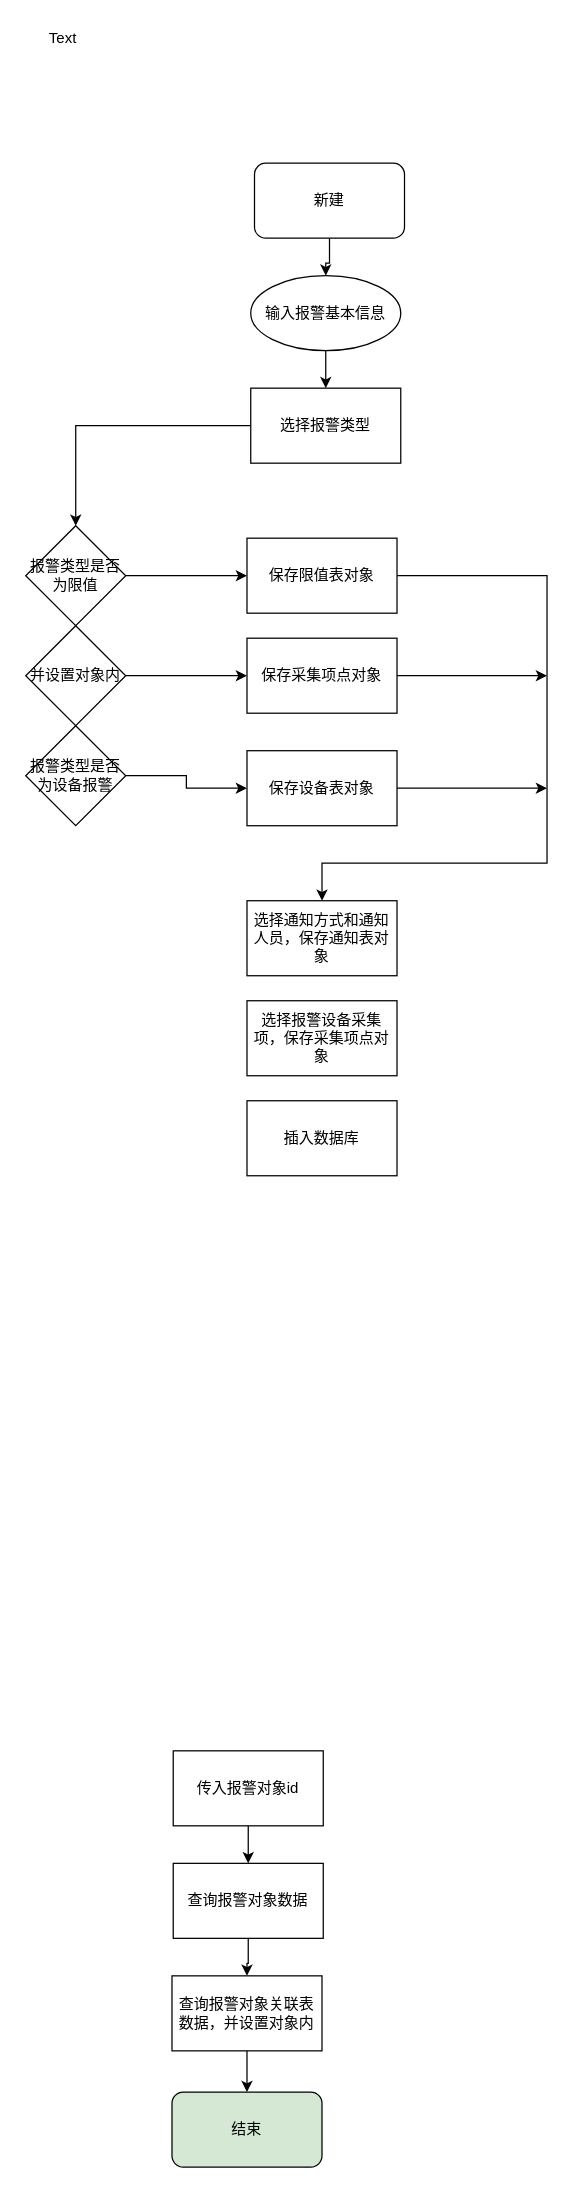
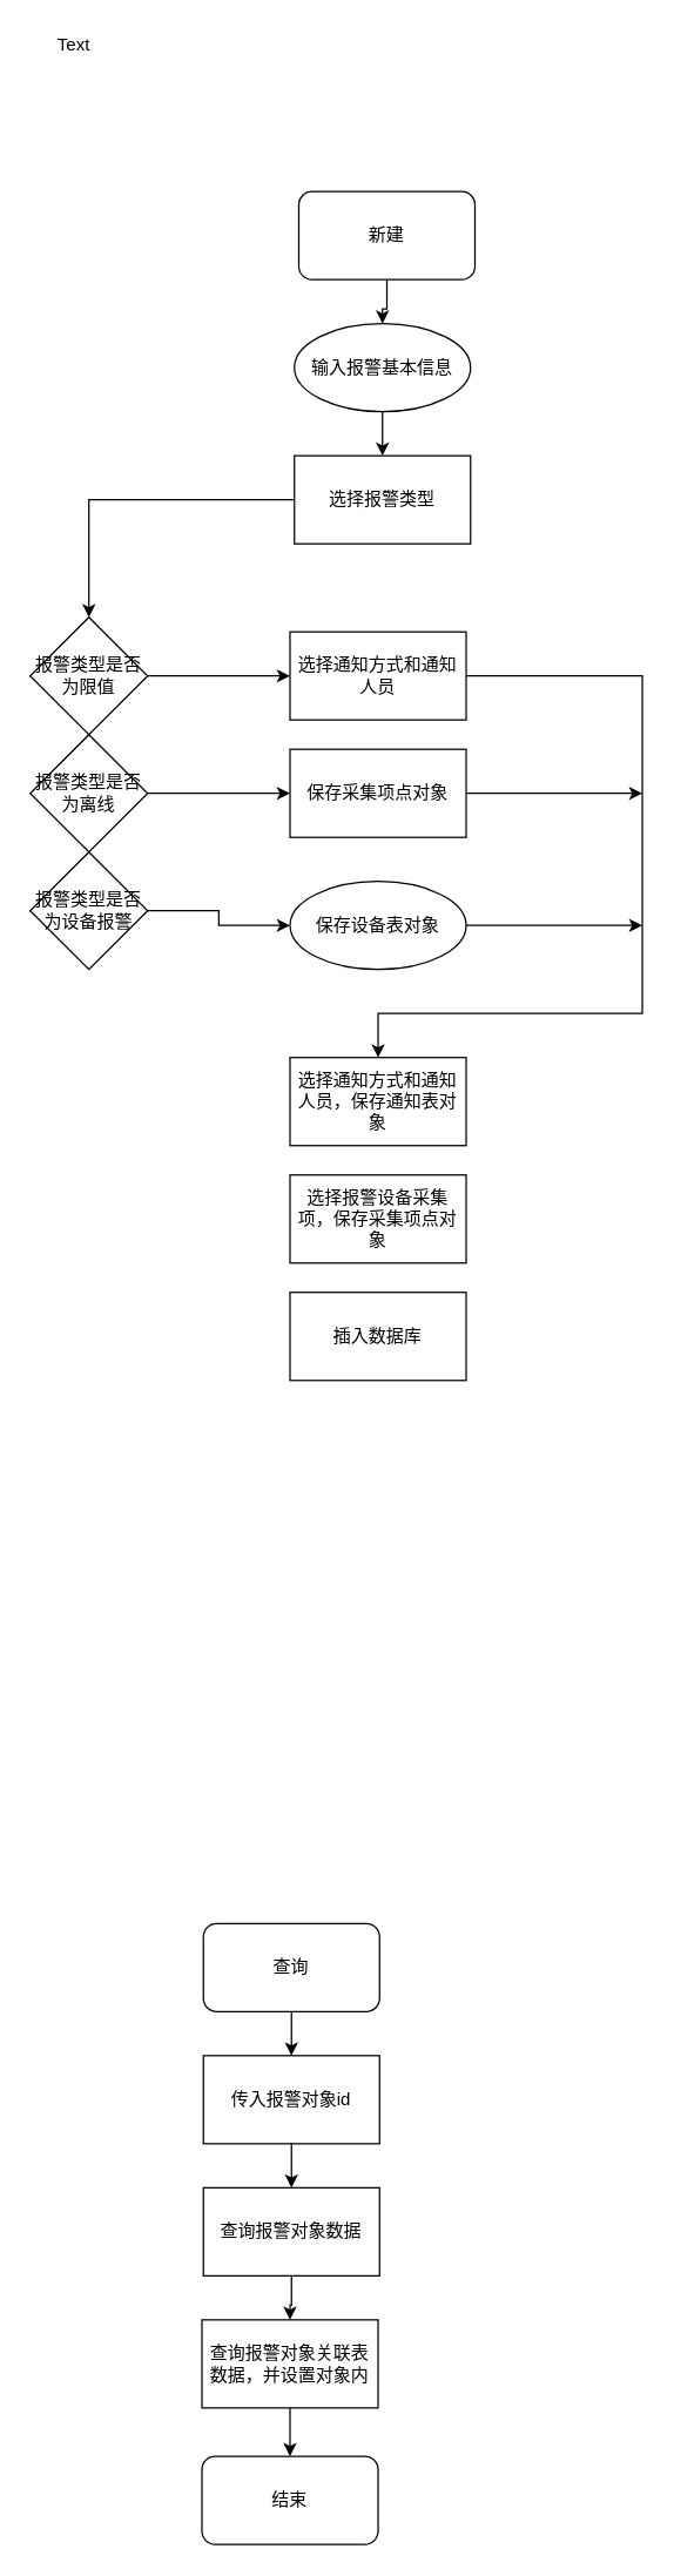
- <mxCell id="11" value="保存限值表对象" style="rounded=0;whiteSpace=wrap;html=1;" vertex="1" parent="1"><mxGeometry x="197" y="430" width="120" height="60" as="geometry" /></mxCell>
+ <mxCell id="11" value="选择通知方式和通知人员" style="rounded=0;whiteSpace=wrap;html=1;" vertex="1" parent="1"><mxGeometry x="197" y="430" width="120" height="60" as="geometry" /></mxCell>
- <mxCell id="13" value="并设置对象内" style="rhombus;whiteSpace=wrap;html=1;" vertex="1" parent="1"><mxGeometry x="20" y="500" width="80" height="80" as="geometry" /></mxCell>
+ <mxCell id="13" value="报警类型是否为离线" style="rhombus;whiteSpace=wrap;html=1;" vertex="1" parent="1"><mxGeometry x="20" y="500" width="80" height="80" as="geometry" /></mxCell>
- <mxCell id="19" value="保存设备表对象" style="rounded=0;whiteSpace=wrap;html=1;" vertex="1" parent="1"><mxGeometry x="197" y="600" width="120" height="60" as="geometry" /></mxCell>
+ <mxCell id="19" value="保存设备表对象" style="ellipse;whiteSpace=wrap;html=1;" vertex="1" parent="1"><mxGeometry x="197" y="600" width="120" height="60" as="geometry" /></mxCell>
+ <mxCell id="24" value="查询" style="rounded=1;whiteSpace=wrap;html=1;" vertex="1" parent="1"><mxGeometry x="138" y="1310" width="120" height="60" as="geometry" /></mxCell>
+ <mxCell id="23" style="edgeStyle=orthogonalEdgeStyle;rounded=0;orthogonalLoop=1;jettySize=auto;html=1;entryX=0.5;entryY=0;entryDx=0;entryDy=0;" edge="1" parent="1" source="24" target="26"><mxGeometry relative="1" as="geometry" /></mxCell>
- <mxCell id="31" value="结束" style="rounded=1;whiteSpace=wrap;html=1;fillColor=#d5e8d4;" vertex="1" parent="1"><mxGeometry x="137" y="1673" width="120" height="60" as="geometry" /></mxCell>
+ <mxCell id="31" value="结束" style="rounded=1;whiteSpace=wrap;html=1;" vertex="1" parent="1"><mxGeometry x="137" y="1673" width="120" height="60" as="geometry" /></mxCell>
